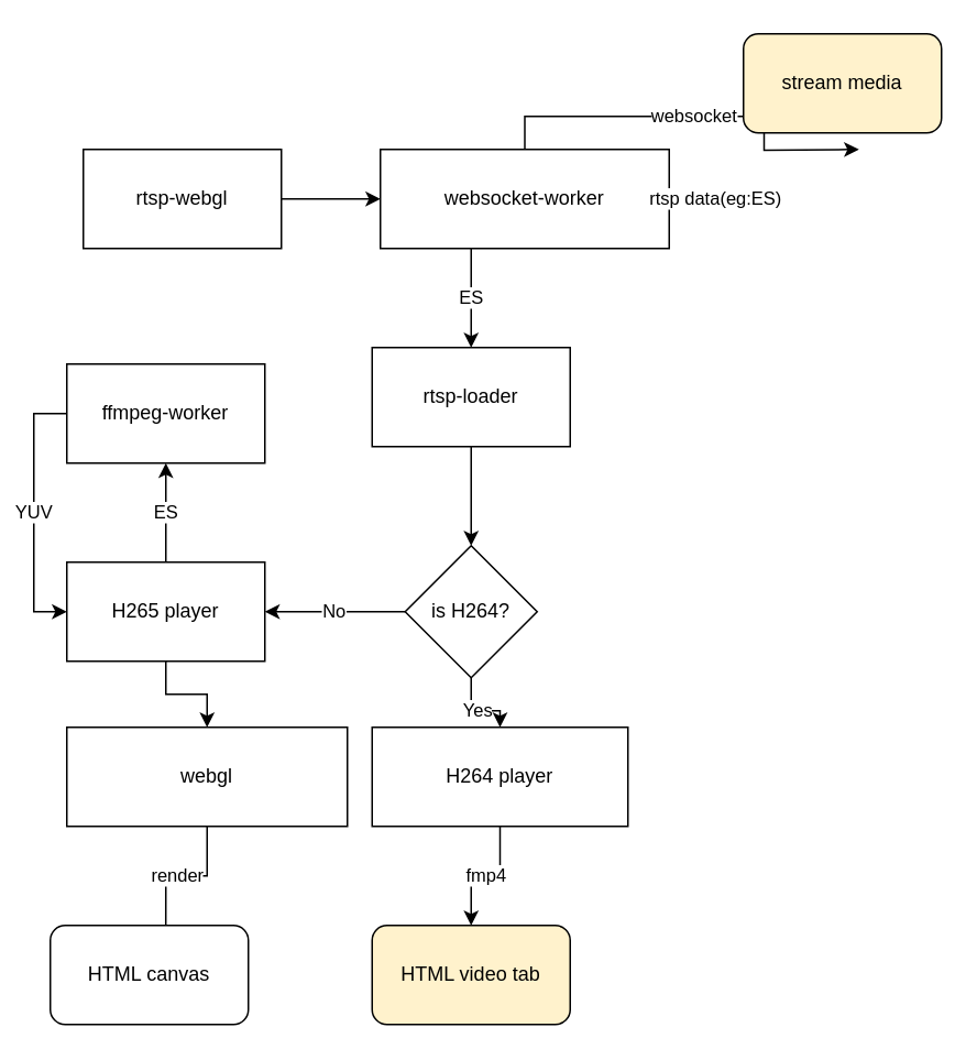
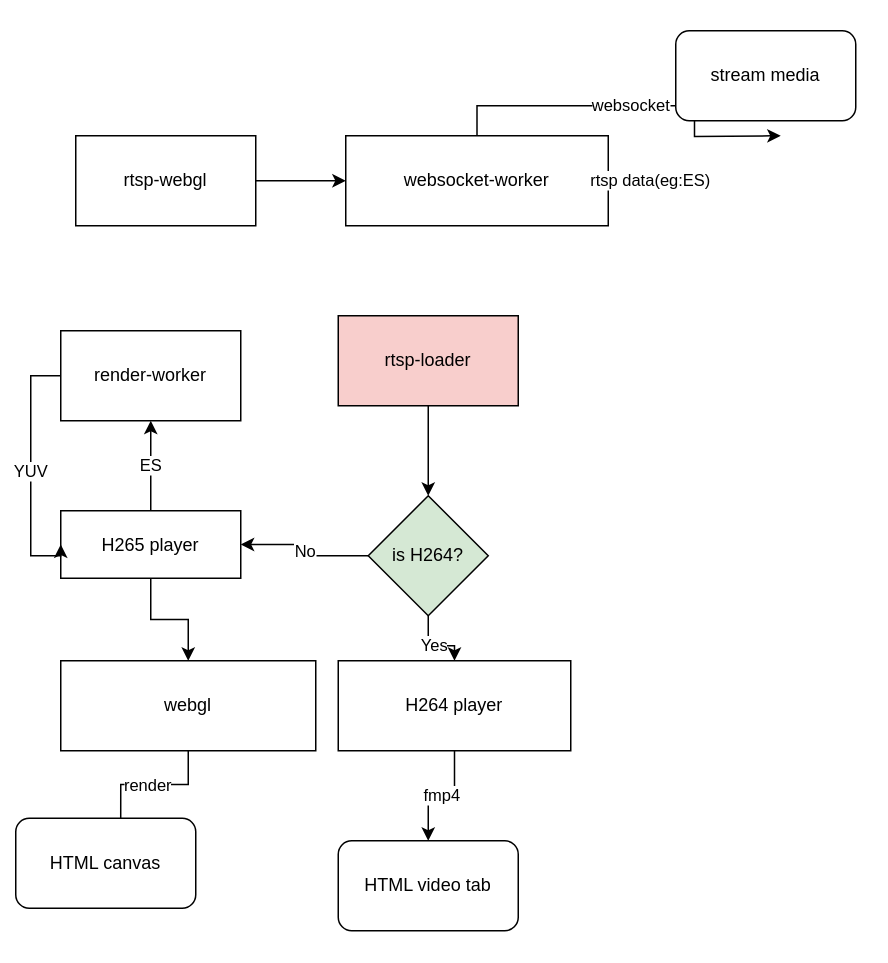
- <mxCell id="10" value="stream media" style="rounded=1;whiteSpace=wrap;html=1;fillColor=#fff2cc;" vertex="1" parent="1"><mxGeometry x="450" y="20" width="120" height="60" as="geometry" /></mxCell>
+ <mxCell id="10" value="stream media" style="rounded=1;whiteSpace=wrap;html=1;" vertex="1" parent="1"><mxGeometry x="450" y="20" width="120" height="60" as="geometry" /></mxCell>
- <mxCell id="7" value="ES" style="edgeStyle=orthogonalEdgeStyle;rounded=0;orthogonalLoop=1;jettySize=auto;html=1;entryX=0.5;entryY=0;entryDx=0;entryDy=0;" edge="1" parent="1" source="8" target="3"><mxGeometry relative="1" as="geometry"><Array as="points"><mxPoint x="285" y="170" /><mxPoint x="285" y="170" /></Array></mxGeometry></mxCell>
- <mxCell id="3" value="rtsp-loader" style="rounded=0;whiteSpace=wrap;html=1;" parent="1" vertex="1"><mxGeometry x="225" y="210" width="120" height="60" as="geometry" /></mxCell>
+ <mxCell id="3" value="rtsp-loader" style="rounded=0;whiteSpace=wrap;html=1;fillColor=#f8cecc;" parent="1" vertex="1"><mxGeometry x="225" y="210" width="120" height="60" as="geometry" /></mxCell>
- <mxCell id="24" value="ffmpeg-worker" style="rounded=0;whiteSpace=wrap;html=1;" vertex="1" parent="1"><mxGeometry x="40" y="220" width="120" height="60" as="geometry" /></mxCell>
+ <mxCell id="24" value="render-worker" style="rounded=0;whiteSpace=wrap;html=1;" vertex="1" parent="1"><mxGeometry x="40" y="220" width="120" height="60" as="geometry" /></mxCell>
- <mxCell id="16" value="H265 player" style="rounded=0;whiteSpace=wrap;html=1;" vertex="1" parent="1"><mxGeometry x="40" y="340" width="120" height="60" as="geometry" /></mxCell>
+ <mxCell id="16" value="H265 player" style="rounded=0;whiteSpace=wrap;html=1;" vertex="1" parent="1"><mxGeometry x="40" y="340" width="120" height="45" as="geometry" /></mxCell>
- <mxCell id="13" value="is H264?" style="rhombus;whiteSpace=wrap;html=1;" vertex="1" parent="1"><mxGeometry x="245" y="330" width="80" height="80" as="geometry" /></mxCell>
+ <mxCell id="13" value="is H264?" style="rhombus;whiteSpace=wrap;html=1;fillColor=#d5e8d4;" vertex="1" parent="1"><mxGeometry x="245" y="330" width="80" height="80" as="geometry" /></mxCell>
- <mxCell id="21" value="HTML canvas" style="rounded=1;whiteSpace=wrap;html=1;" vertex="1" parent="1"><mxGeometry x="30" y="560" width="120" height="60" as="geometry" /></mxCell>
+ <mxCell id="21" value="HTML canvas" style="rounded=1;whiteSpace=wrap;html=1;" vertex="1" parent="1"><mxGeometry x="10" y="545" width="120" height="60" as="geometry" /></mxCell>
- <mxCell id="22" value="HTML video tab" style="rounded=1;whiteSpace=wrap;html=1;fillColor=#fff2cc;" vertex="1" parent="1"><mxGeometry x="225" y="560" width="120" height="60" as="geometry" /></mxCell>
+ <mxCell id="22" value="HTML video tab" style="rounded=1;whiteSpace=wrap;html=1;" vertex="1" parent="1"><mxGeometry x="225" y="560" width="120" height="60" as="geometry" /></mxCell>
